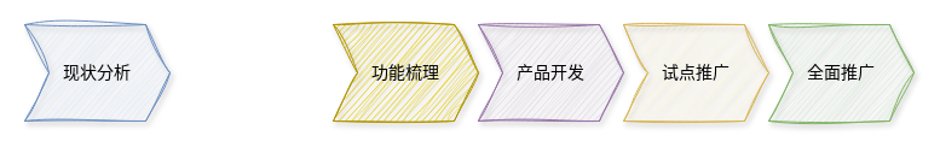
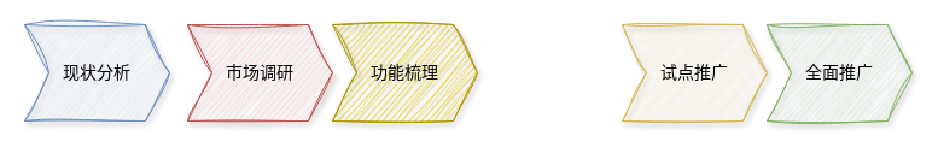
+ <mxCell id="3" value="市场调研" style="shape=step;perimeter=stepPerimeter;whiteSpace=wrap;html=1;fixedSize=1;fontSize=14;fillColor=#f8cecc;strokeColor=#b85450;sketch=1;curveFitting=1;jiggle=2;shadow=1;rounded=0;" vertex="1" parent="1"><mxGeometry x="155" y="20" width="120" height="80" as="geometry" /></mxCell>
- <mxCell id="4" value="产品开发" style="shape=step;perimeter=stepPerimeter;whiteSpace=wrap;html=1;fixedSize=1;fontSize=14;fillColor=#e1d5e7;strokeColor=#9673a6;sketch=1;curveFitting=1;jiggle=2;shadow=1;rounded=0;" vertex="1" parent="1"><mxGeometry x="395" y="20" width="120" height="80" as="geometry" /></mxCell>
